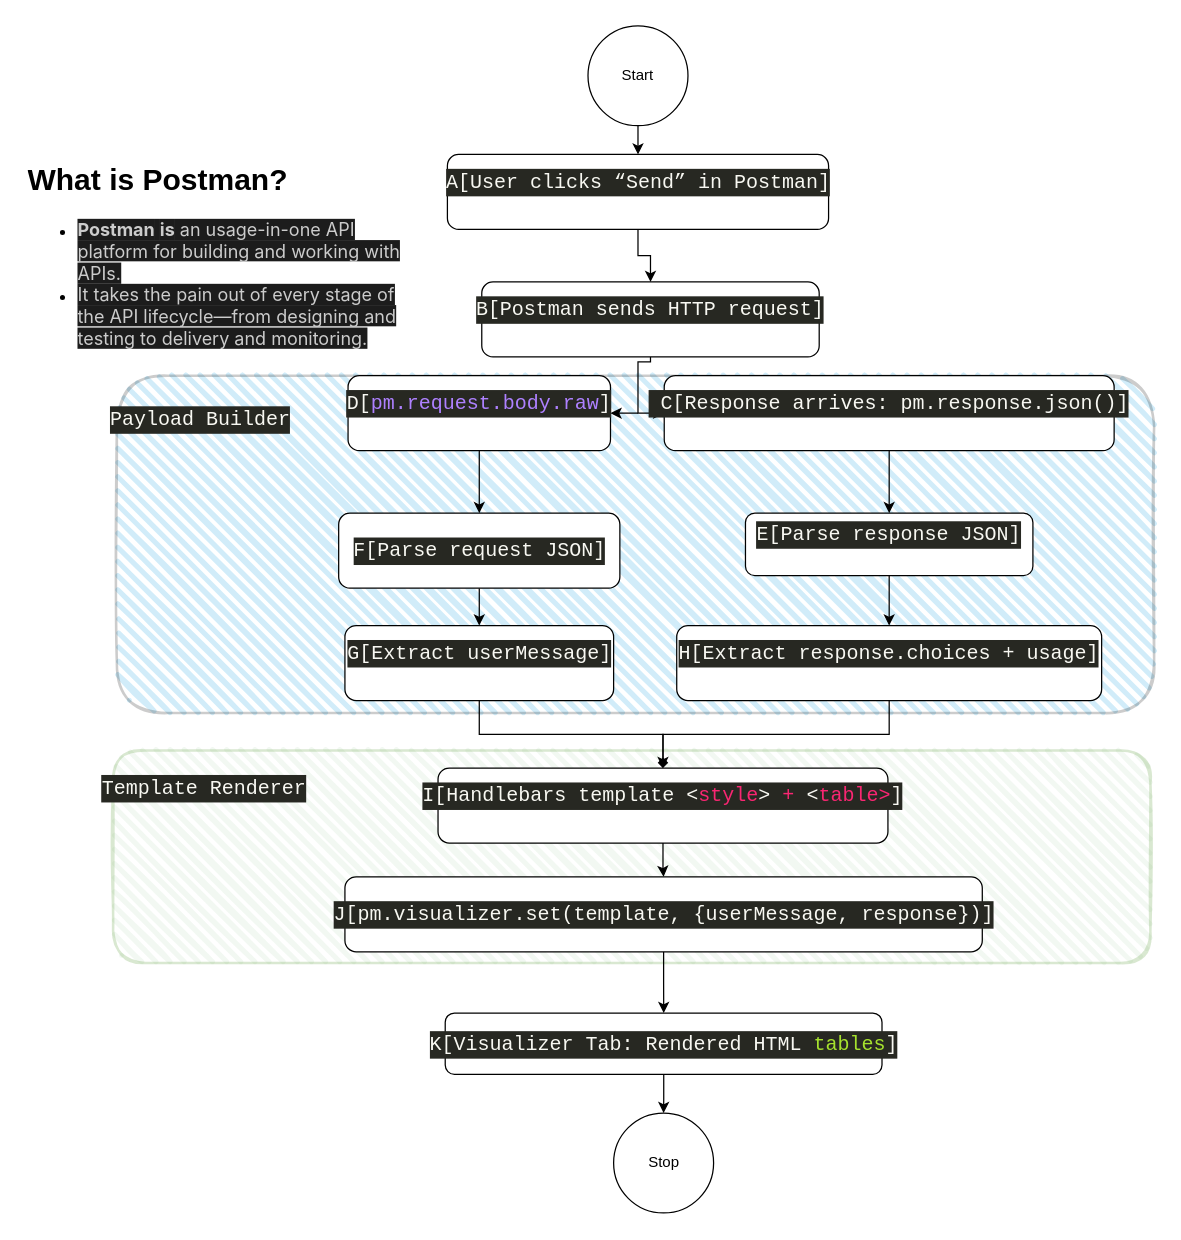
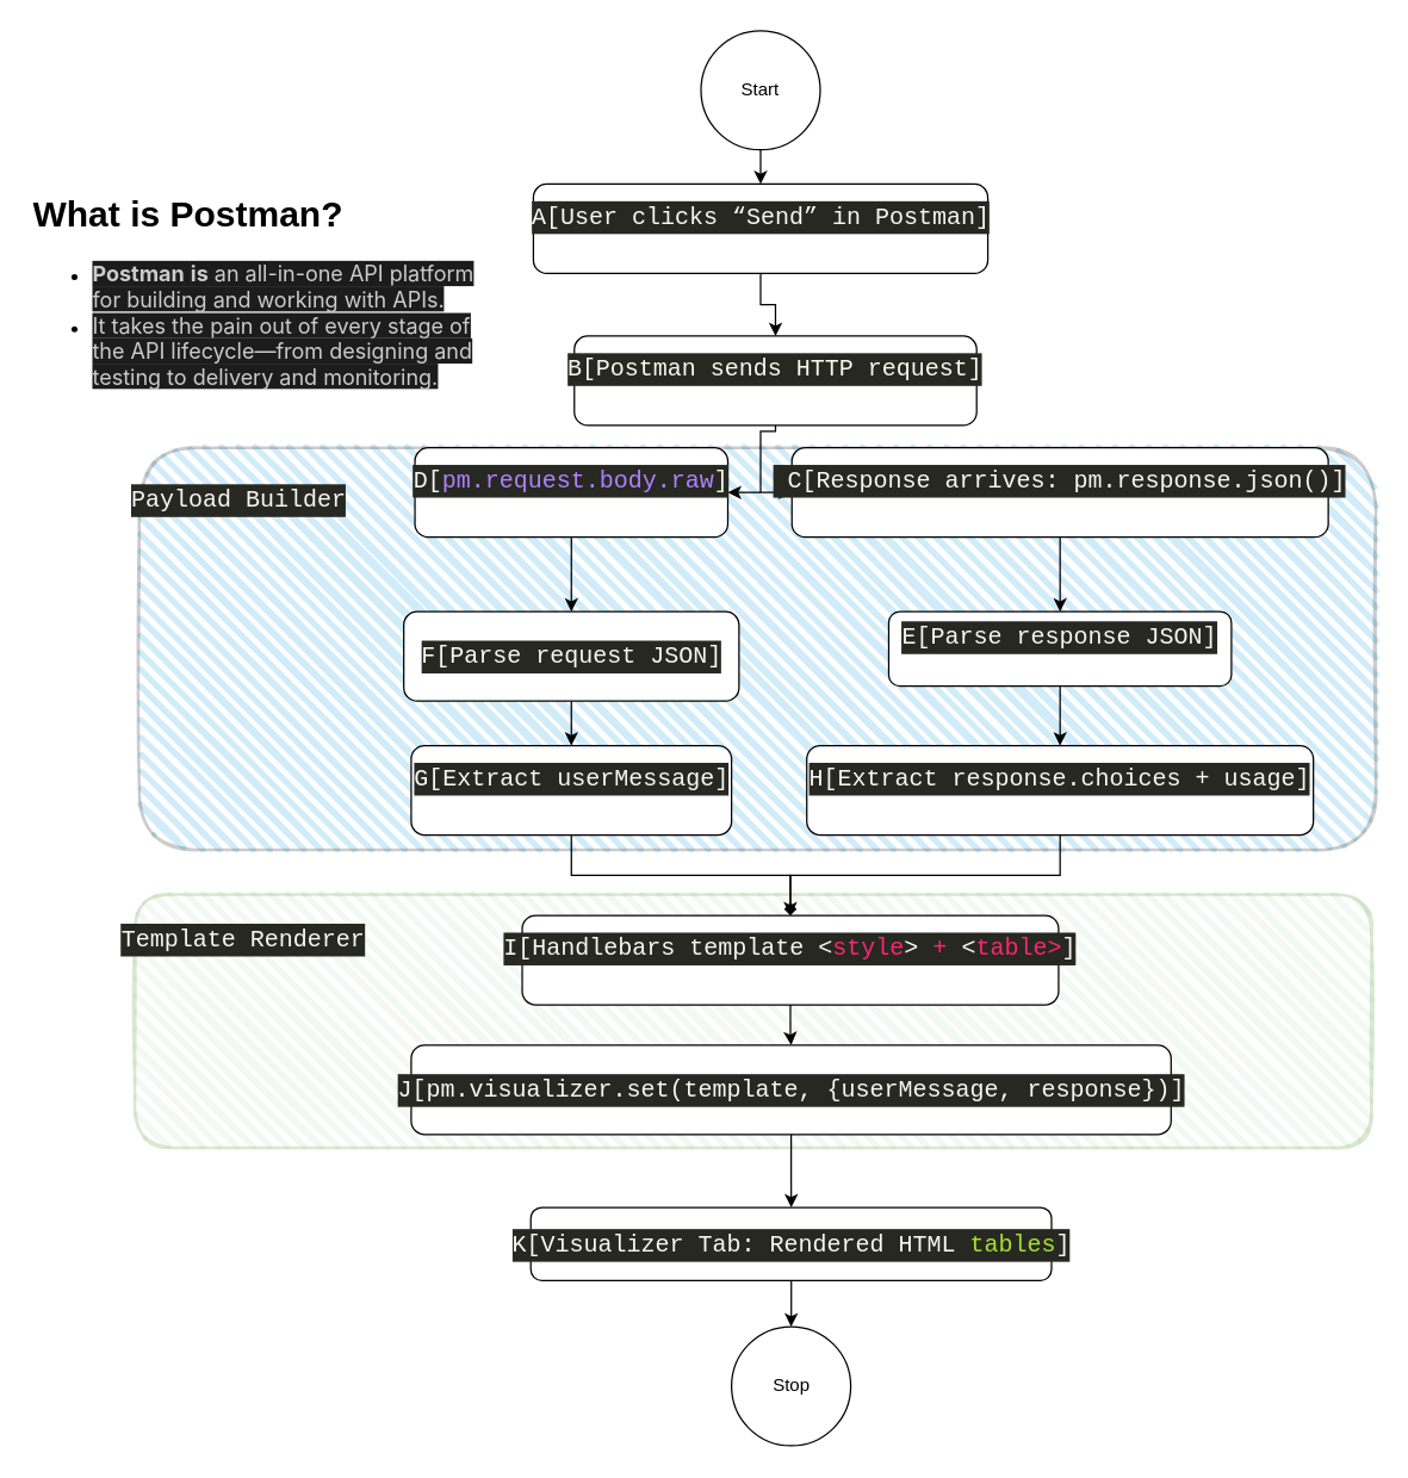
- <mxCell id="21" value="&lt;h1 style=&quot;margin-top: 0px;&quot;&gt;What is Postman?&lt;/h1&gt;&lt;p&gt;&lt;/p&gt;&lt;ul&gt;&lt;li&gt;&lt;span style=&quot;margin: 0px; padding: 0px; border: 0px; font-variant-numeric: inherit; font-variant-east-asian: inherit; font-variant-alternates: inherit; font-variant-position: inherit; font-variant-emoji: inherit; font-weight: 700; font-stretch: inherit; line-height: inherit; font-family: DDG_ProximaNova, DDG_ProximaNova_UI_0, DDG_ProximaNova_UI_1, DDG_ProximaNova_UI_2, DDG_ProximaNova_UI_3, DDG_ProximaNova_UI_4, DDG_ProximaNova_UI_5, DDG_ProximaNova_UI_6, &amp;quot;Proxima Nova&amp;quot;, -apple-system, BlinkMacSystemFont, &amp;quot;Segoe UI&amp;quot;, Roboto, Oxygen-Sans, Ubuntu, Cantarell, &amp;quot;Helvetica Neue&amp;quot;, Arial, &amp;quot;Noto Sans&amp;quot;, sans-serif; font-optical-sizing: inherit; font-size-adjust: inherit; font-kerning: inherit; font-feature-settings: inherit; font-variation-settings: inherit; font-size: 14.4px; vertical-align: baseline; color: rgb(204, 204, 204); background-color: rgb(28, 28, 28);&quot;&gt;Postman&lt;/span&gt;&lt;span style=&quot;color: rgb(204, 204, 204); font-family: DDG_ProximaNova, DDG_ProximaNova_UI_0, DDG_ProximaNova_UI_1, DDG_ProximaNova_UI_2, DDG_ProximaNova_UI_3, DDG_ProximaNova_UI_4, DDG_ProximaNova_UI_5, DDG_ProximaNova_UI_6, &amp;quot;Proxima Nova&amp;quot;, -apple-system, BlinkMacSystemFont, &amp;quot;Segoe UI&amp;quot;, Roboto, Oxygen-Sans, Ubuntu, Cantarell, &amp;quot;Helvetica Neue&amp;quot;, Arial, &amp;quot;Noto Sans&amp;quot;, sans-serif; font-size: 14.4px; background-color: rgb(28, 28, 28);&quot;&gt;&amp;nbsp;&lt;/span&gt;&lt;span style=&quot;margin: 0px; padding: 0px; border: 0px; font-variant-numeric: inherit; font-variant-east-asian: inherit; font-variant-alternates: inherit; font-variant-position: inherit; font-variant-emoji: inherit; font-weight: 700; font-stretch: inherit; line-height: inherit; font-family: DDG_ProximaNova, DDG_ProximaNova_UI_0, DDG_ProximaNova_UI_1, DDG_ProximaNova_UI_2, DDG_ProximaNova_UI_3, DDG_ProximaNova_UI_4, DDG_ProximaNova_UI_5, DDG_ProximaNova_UI_6, &amp;quot;Proxima Nova&amp;quot;, -apple-system, BlinkMacSystemFont, &amp;quot;Segoe UI&amp;quot;, Roboto, Oxygen-Sans, Ubuntu, Cantarell, &amp;quot;Helvetica Neue&amp;quot;, Arial, &amp;quot;Noto Sans&amp;quot;, sans-serif; font-optical-sizing: inherit; font-size-adjust: inherit; font-kerning: inherit; font-feature-settings: inherit; font-variation-settings: inherit; font-size: 14.4px; vertical-align: baseline; color: rgb(204, 204, 204); background-color: rgb(28, 28, 28);&quot;&gt;is&lt;/span&gt;&lt;span style=&quot;color: rgb(204, 204, 204); font-family: DDG_ProximaNova, DDG_ProximaNova_UI_0, DDG_ProximaNova_UI_1, DDG_ProximaNova_UI_2, DDG_ProximaNova_UI_3, DDG_ProximaNova_UI_4, DDG_ProximaNova_UI_5, DDG_ProximaNova_UI_6, &amp;quot;Proxima Nova&amp;quot;, -apple-system, BlinkMacSystemFont, &amp;quot;Segoe UI&amp;quot;, Roboto, Oxygen-Sans, Ubuntu, Cantarell, &amp;quot;Helvetica Neue&amp;quot;, Arial, &amp;quot;Noto Sans&amp;quot;, sans-serif; font-size: 14.4px; background-color: rgb(28, 28, 28);&quot;&gt;&amp;nbsp;an usage-in-one API platform for building and working with APIs.&lt;/span&gt;&lt;/li&gt;&lt;li&gt;&lt;span style=&quot;color: rgb(204, 204, 204); font-family: DDG_ProximaNova, DDG_ProximaNova_UI_0, DDG_ProximaNova_UI_1, DDG_ProximaNova_UI_2, DDG_ProximaNova_UI_3, DDG_ProximaNova_UI_4, DDG_ProximaNova_UI_5, DDG_ProximaNova_UI_6, &amp;quot;Proxima Nova&amp;quot;, -apple-system, BlinkMacSystemFont, &amp;quot;Segoe UI&amp;quot;, Roboto, Oxygen-Sans, Ubuntu, Cantarell, &amp;quot;Helvetica Neue&amp;quot;, Arial, &amp;quot;Noto Sans&amp;quot;, sans-serif; font-size: 14.4px; background-color: rgb(28, 28, 28);&quot;&gt;&lt;span style=&quot;font-size: 14.4px;&quot;&gt;It takes the pain out of every stage of the API lifecycle—from designing and testing to delivery and monitoring.&lt;/span&gt;&lt;/span&gt;&lt;/li&gt;&lt;/ul&gt;&lt;p&gt;&lt;/p&gt;&lt;p&gt;&lt;span style=&quot;color: rgb(204, 204, 204); font-family: DDG_ProximaNova, DDG_ProximaNova_UI_0, DDG_ProximaNova_UI_1, DDG_ProximaNova_UI_2, DDG_ProximaNova_UI_3, DDG_ProximaNova_UI_4, DDG_ProximaNova_UI_5, DDG_ProximaNova_UI_6, &amp;quot;Proxima Nova&amp;quot;, -apple-system, BlinkMacSystemFont, &amp;quot;Segoe UI&amp;quot;, Roboto, Oxygen-Sans, Ubuntu, Cantarell, &amp;quot;Helvetica Neue&amp;quot;, Arial, &amp;quot;Noto Sans&amp;quot;, sans-serif; font-size: 14.4px; background-color: rgb(28, 28, 28);&quot;&gt;&lt;br&gt;&lt;/span&gt;&lt;/p&gt;&lt;p&gt;&lt;span style=&quot;color: rgb(204, 204, 204); font-family: DDG_ProximaNova, DDG_ProximaNova_UI_0, DDG_ProximaNova_UI_1, DDG_ProximaNova_UI_2, DDG_ProximaNova_UI_3, DDG_ProximaNova_UI_4, DDG_ProximaNova_UI_5, DDG_ProximaNova_UI_6, &amp;quot;Proxima Nova&amp;quot;, -apple-system, BlinkMacSystemFont, &amp;quot;Segoe UI&amp;quot;, Roboto, Oxygen-Sans, Ubuntu, Cantarell, &amp;quot;Helvetica Neue&amp;quot;, Arial, &amp;quot;Noto Sans&amp;quot;, sans-serif; font-size: 14.4px; background-color: rgb(28, 28, 28);&quot;&gt;&lt;br&gt;&lt;/span&gt;&lt;/p&gt;" style="text;html=1;whiteSpace=wrap;overflow=hidden;rounded=0;" vertex="1" parent="1"><mxGeometry x="20" y="123" width="320" height="160" as="geometry" /></mxCell>
+ <mxCell id="21" value="&lt;h1 style=&quot;margin-top: 0px;&quot;&gt;What is Postman?&lt;/h1&gt;&lt;p&gt;&lt;/p&gt;&lt;ul&gt;&lt;li&gt;&lt;span style=&quot;margin: 0px; padding: 0px; border: 0px; font-variant-numeric: inherit; font-variant-east-asian: inherit; font-variant-alternates: inherit; font-variant-position: inherit; font-variant-emoji: inherit; font-weight: 700; font-stretch: inherit; line-height: inherit; font-family: DDG_ProximaNova, DDG_ProximaNova_UI_0, DDG_ProximaNova_UI_1, DDG_ProximaNova_UI_2, DDG_ProximaNova_UI_3, DDG_ProximaNova_UI_4, DDG_ProximaNova_UI_5, DDG_ProximaNova_UI_6, &amp;quot;Proxima Nova&amp;quot;, -apple-system, BlinkMacSystemFont, &amp;quot;Segoe UI&amp;quot;, Roboto, Oxygen-Sans, Ubuntu, Cantarell, &amp;quot;Helvetica Neue&amp;quot;, Arial, &amp;quot;Noto Sans&amp;quot;, sans-serif; font-optical-sizing: inherit; font-size-adjust: inherit; font-kerning: inherit; font-feature-settings: inherit; font-variation-settings: inherit; font-size: 14.4px; vertical-align: baseline; color: rgb(204, 204, 204); background-color: rgb(28, 28, 28);&quot;&gt;Postman&lt;/span&gt;&lt;span style=&quot;color: rgb(204, 204, 204); font-family: DDG_ProximaNova, DDG_ProximaNova_UI_0, DDG_ProximaNova_UI_1, DDG_ProximaNova_UI_2, DDG_ProximaNova_UI_3, DDG_ProximaNova_UI_4, DDG_ProximaNova_UI_5, DDG_ProximaNova_UI_6, &amp;quot;Proxima Nova&amp;quot;, -apple-system, BlinkMacSystemFont, &amp;quot;Segoe UI&amp;quot;, Roboto, Oxygen-Sans, Ubuntu, Cantarell, &amp;quot;Helvetica Neue&amp;quot;, Arial, &amp;quot;Noto Sans&amp;quot;, sans-serif; font-size: 14.4px; background-color: rgb(28, 28, 28);&quot;&gt;&amp;nbsp;&lt;/span&gt;&lt;span style=&quot;margin: 0px; padding: 0px; border: 0px; font-variant-numeric: inherit; font-variant-east-asian: inherit; font-variant-alternates: inherit; font-variant-position: inherit; font-variant-emoji: inherit; font-weight: 700; font-stretch: inherit; line-height: inherit; font-family: DDG_ProximaNova, DDG_ProximaNova_UI_0, DDG_ProximaNova_UI_1, DDG_ProximaNova_UI_2, DDG_ProximaNova_UI_3, DDG_ProximaNova_UI_4, DDG_ProximaNova_UI_5, DDG_ProximaNova_UI_6, &amp;quot;Proxima Nova&amp;quot;, -apple-system, BlinkMacSystemFont, &amp;quot;Segoe UI&amp;quot;, Roboto, Oxygen-Sans, Ubuntu, Cantarell, &amp;quot;Helvetica Neue&amp;quot;, Arial, &amp;quot;Noto Sans&amp;quot;, sans-serif; font-optical-sizing: inherit; font-size-adjust: inherit; font-kerning: inherit; font-feature-settings: inherit; font-variation-settings: inherit; font-size: 14.4px; vertical-align: baseline; color: rgb(204, 204, 204); background-color: rgb(28, 28, 28);&quot;&gt;is&lt;/span&gt;&lt;span style=&quot;color: rgb(204, 204, 204); font-family: DDG_ProximaNova, DDG_ProximaNova_UI_0, DDG_ProximaNova_UI_1, DDG_ProximaNova_UI_2, DDG_ProximaNova_UI_3, DDG_ProximaNova_UI_4, DDG_ProximaNova_UI_5, DDG_ProximaNova_UI_6, &amp;quot;Proxima Nova&amp;quot;, -apple-system, BlinkMacSystemFont, &amp;quot;Segoe UI&amp;quot;, Roboto, Oxygen-Sans, Ubuntu, Cantarell, &amp;quot;Helvetica Neue&amp;quot;, Arial, &amp;quot;Noto Sans&amp;quot;, sans-serif; font-size: 14.4px; background-color: rgb(28, 28, 28);&quot;&gt;&amp;nbsp;an all-in-one API platform for building and working with APIs.&lt;/span&gt;&lt;/li&gt;&lt;li&gt;&lt;span style=&quot;color: rgb(204, 204, 204); font-family: DDG_ProximaNova, DDG_ProximaNova_UI_0, DDG_ProximaNova_UI_1, DDG_ProximaNova_UI_2, DDG_ProximaNova_UI_3, DDG_ProximaNova_UI_4, DDG_ProximaNova_UI_5, DDG_ProximaNova_UI_6, &amp;quot;Proxima Nova&amp;quot;, -apple-system, BlinkMacSystemFont, &amp;quot;Segoe UI&amp;quot;, Roboto, Oxygen-Sans, Ubuntu, Cantarell, &amp;quot;Helvetica Neue&amp;quot;, Arial, &amp;quot;Noto Sans&amp;quot;, sans-serif; font-size: 14.4px; background-color: rgb(28, 28, 28);&quot;&gt;&lt;span style=&quot;font-size: 14.4px;&quot;&gt;It takes the pain out of every stage of the API lifecycle—from designing and testing to delivery and monitoring.&lt;/span&gt;&lt;/span&gt;&lt;/li&gt;&lt;/ul&gt;&lt;p&gt;&lt;/p&gt;&lt;p&gt;&lt;span style=&quot;color: rgb(204, 204, 204); font-family: DDG_ProximaNova, DDG_ProximaNova_UI_0, DDG_ProximaNova_UI_1, DDG_ProximaNova_UI_2, DDG_ProximaNova_UI_3, DDG_ProximaNova_UI_4, DDG_ProximaNova_UI_5, DDG_ProximaNova_UI_6, &amp;quot;Proxima Nova&amp;quot;, -apple-system, BlinkMacSystemFont, &amp;quot;Segoe UI&amp;quot;, Roboto, Oxygen-Sans, Ubuntu, Cantarell, &amp;quot;Helvetica Neue&amp;quot;, Arial, &amp;quot;Noto Sans&amp;quot;, sans-serif; font-size: 14.4px; background-color: rgb(28, 28, 28);&quot;&gt;&lt;br&gt;&lt;/span&gt;&lt;/p&gt;&lt;p&gt;&lt;span style=&quot;color: rgb(204, 204, 204); font-family: DDG_ProximaNova, DDG_ProximaNova_UI_0, DDG_ProximaNova_UI_1, DDG_ProximaNova_UI_2, DDG_ProximaNova_UI_3, DDG_ProximaNova_UI_4, DDG_ProximaNova_UI_5, DDG_ProximaNova_UI_6, &amp;quot;Proxima Nova&amp;quot;, -apple-system, BlinkMacSystemFont, &amp;quot;Segoe UI&amp;quot;, Roboto, Oxygen-Sans, Ubuntu, Cantarell, &amp;quot;Helvetica Neue&amp;quot;, Arial, &amp;quot;Noto Sans&amp;quot;, sans-serif; font-size: 14.4px; background-color: rgb(28, 28, 28);&quot;&gt;&lt;br&gt;&lt;/span&gt;&lt;/p&gt;" style="text;html=1;whiteSpace=wrap;overflow=hidden;rounded=0;" vertex="1" parent="1"><mxGeometry x="20" y="123" width="320" height="160" as="geometry" /></mxCell>
